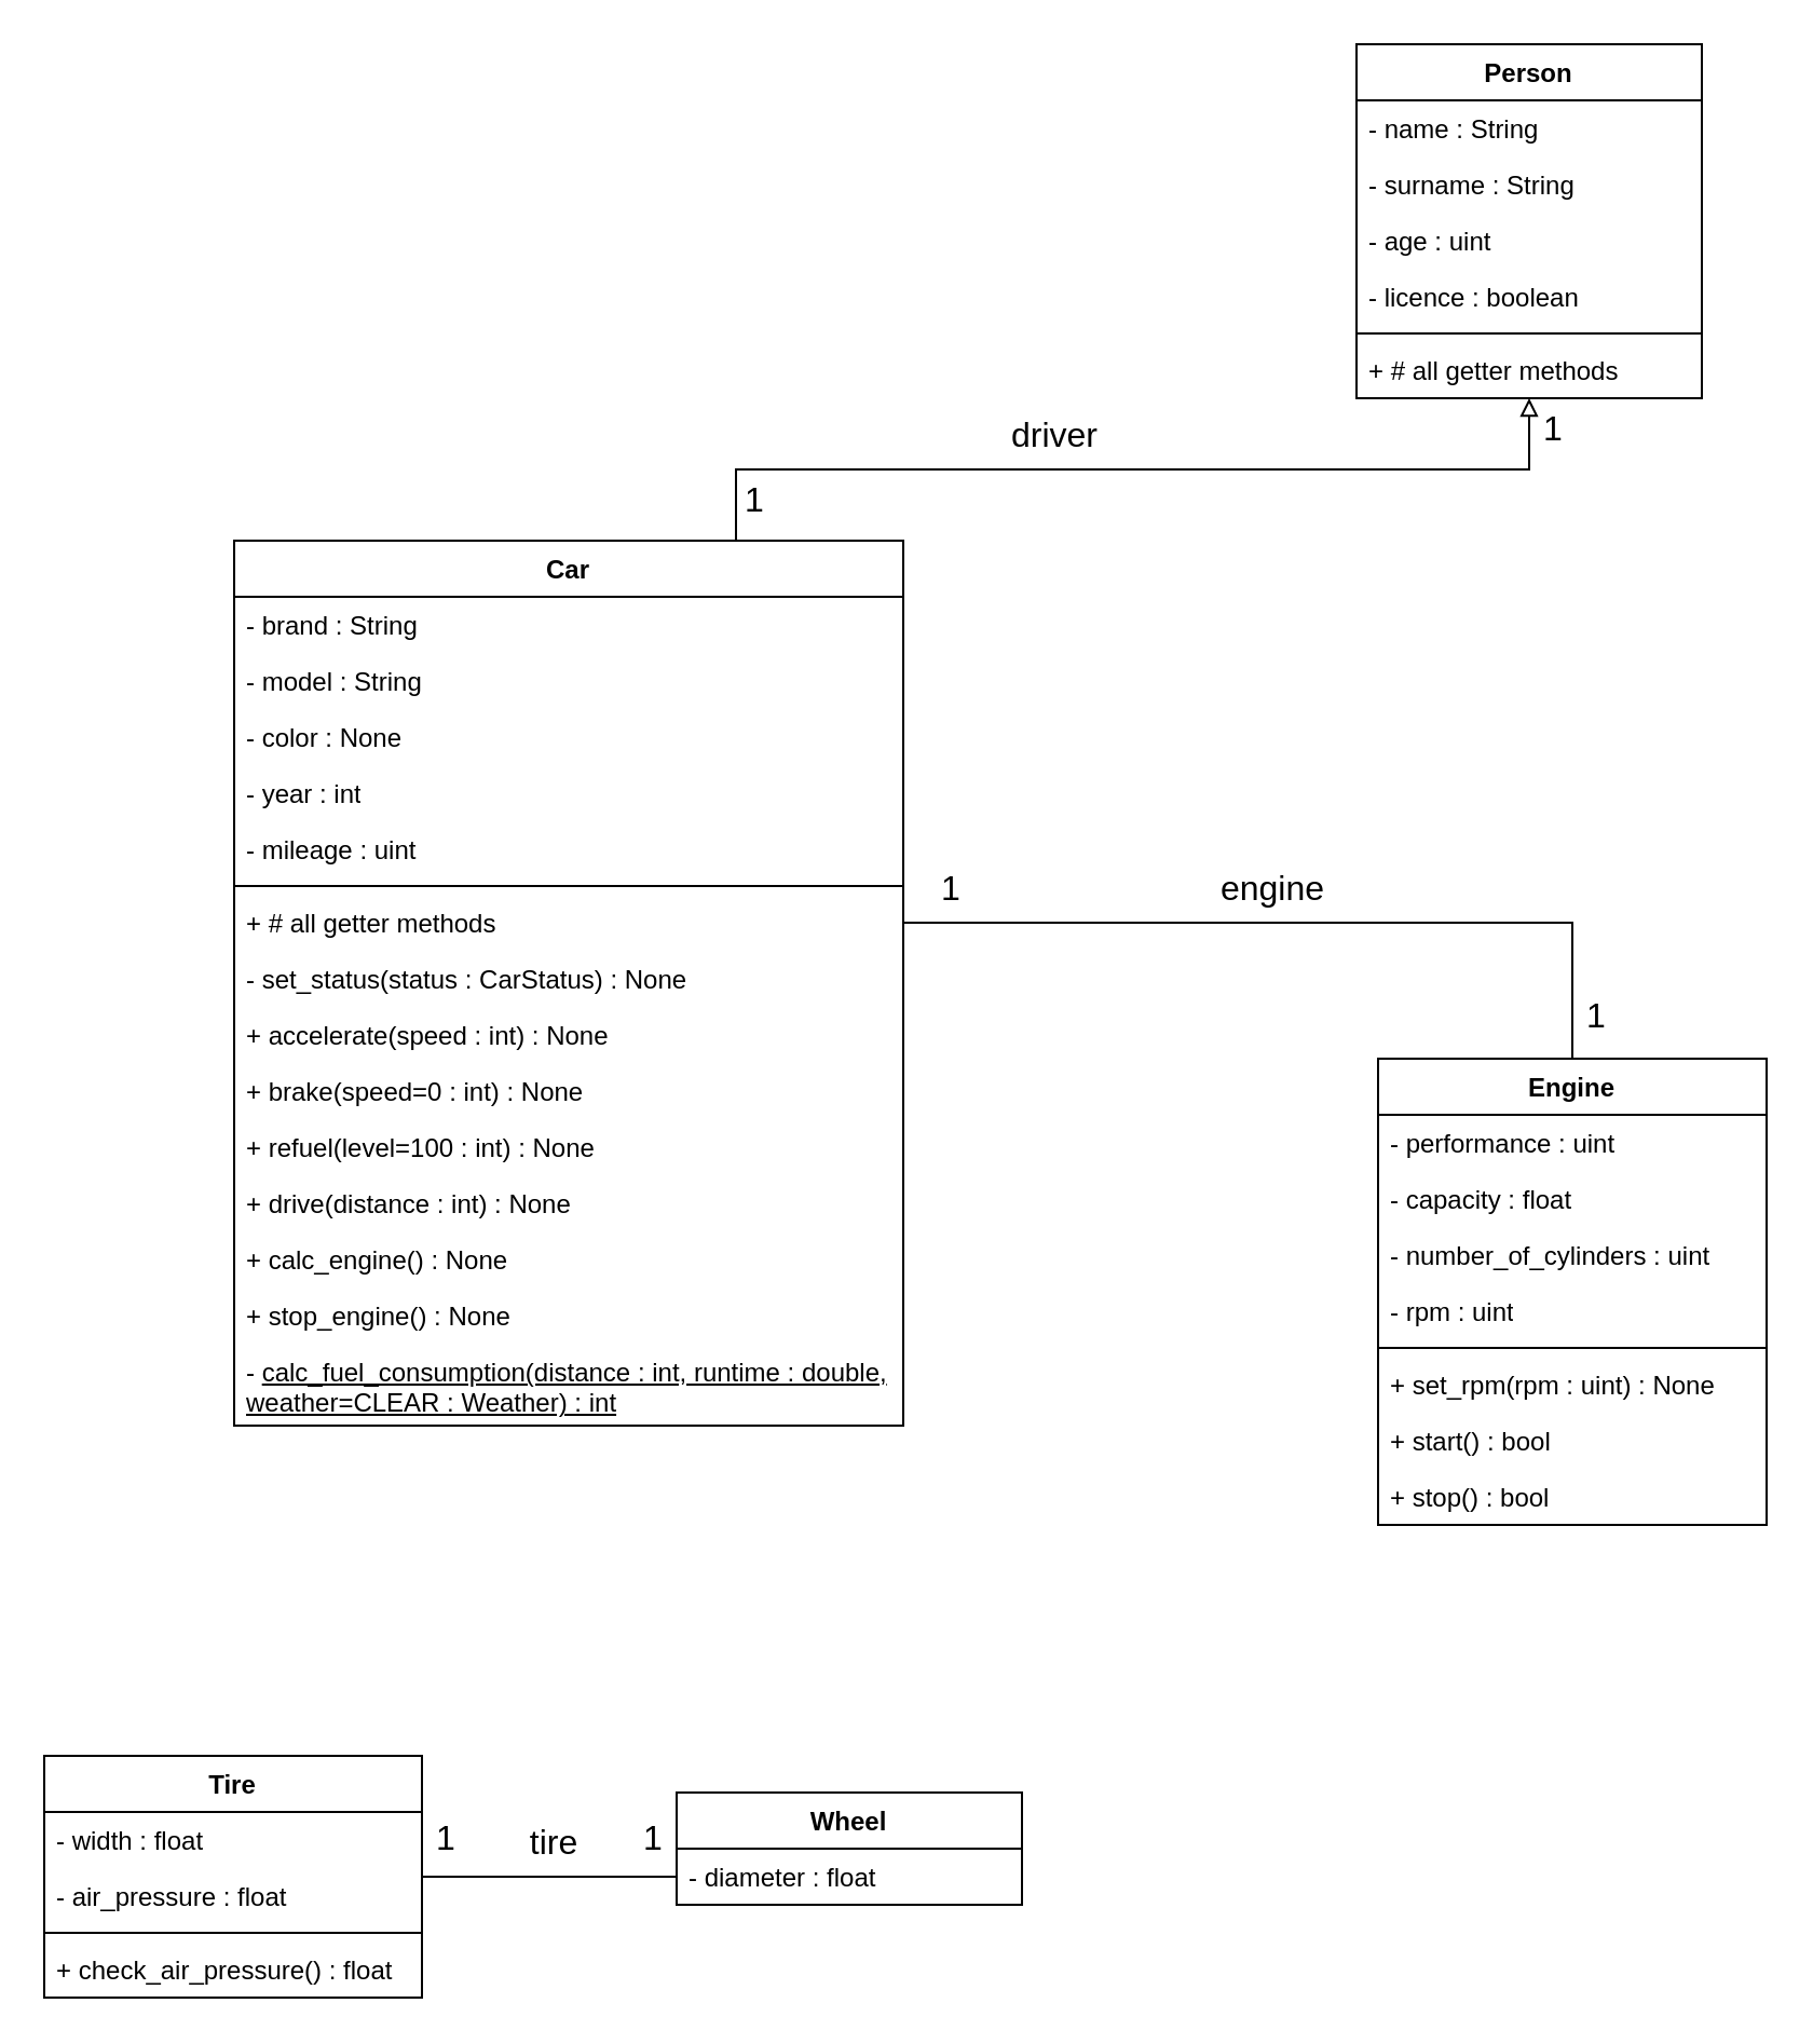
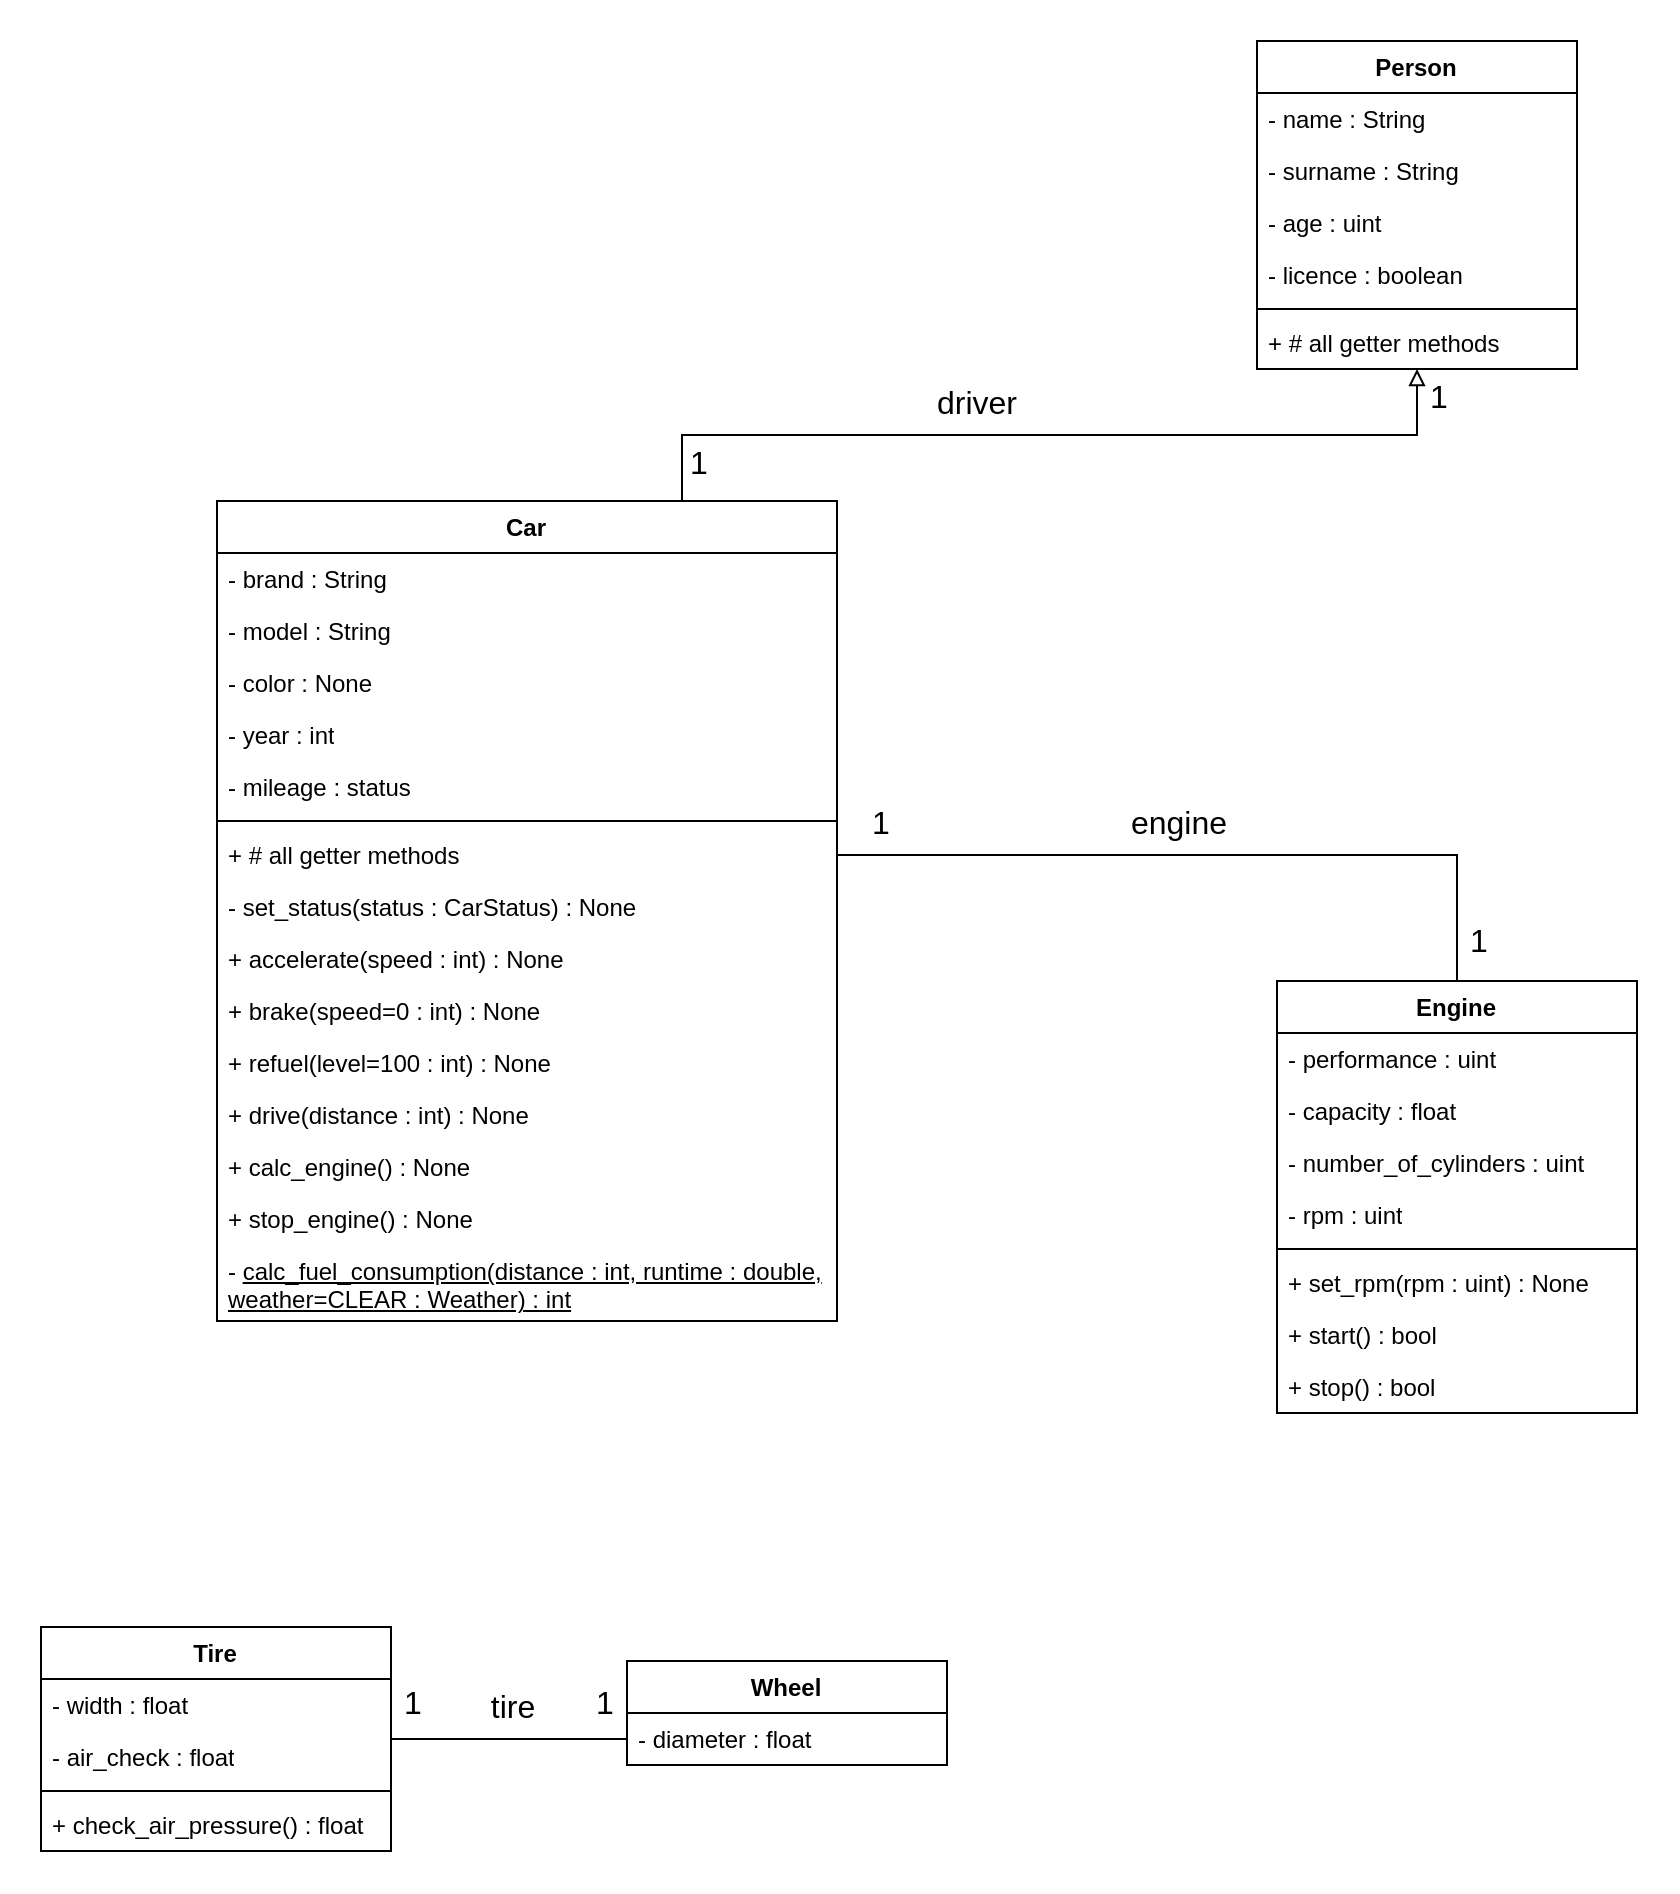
- <mxCell id="11" value="- mileage : uint" style="text;strokeColor=none;fillColor=none;align=left;verticalAlign=top;spacingLeft=4;spacingRight=4;overflow=hidden;rotatable=0;points=[[0,0.5],[1,0.5]];portConstraint=eastwest;whiteSpace=wrap;html=1;" vertex="1" parent="6"><mxGeometry y="130" width="310" height="26" as="geometry" /></mxCell>
+ <mxCell id="11" value="- mileage : status" style="text;strokeColor=none;fillColor=none;align=left;verticalAlign=top;spacingLeft=4;spacingRight=4;overflow=hidden;rotatable=0;points=[[0,0.5],[1,0.5]];portConstraint=eastwest;whiteSpace=wrap;html=1;" vertex="1" parent="6"><mxGeometry y="130" width="310" height="26" as="geometry" /></mxCell>
- <mxCell id="42" value="- air_pressure : float" style="text;strokeColor=none;fillColor=none;align=left;verticalAlign=top;spacingLeft=4;spacingRight=4;overflow=hidden;rotatable=0;points=[[0,0.5],[1,0.5]];portConstraint=eastwest;whiteSpace=wrap;html=1;" vertex="1" parent="40"><mxGeometry y="52" width="175" height="26" as="geometry" /></mxCell>
+ <mxCell id="42" value="- air_check : float" style="text;strokeColor=none;fillColor=none;align=left;verticalAlign=top;spacingLeft=4;spacingRight=4;overflow=hidden;rotatable=0;points=[[0,0.5],[1,0.5]];portConstraint=eastwest;whiteSpace=wrap;html=1;" vertex="1" parent="40"><mxGeometry y="52" width="175" height="26" as="geometry" /></mxCell>
